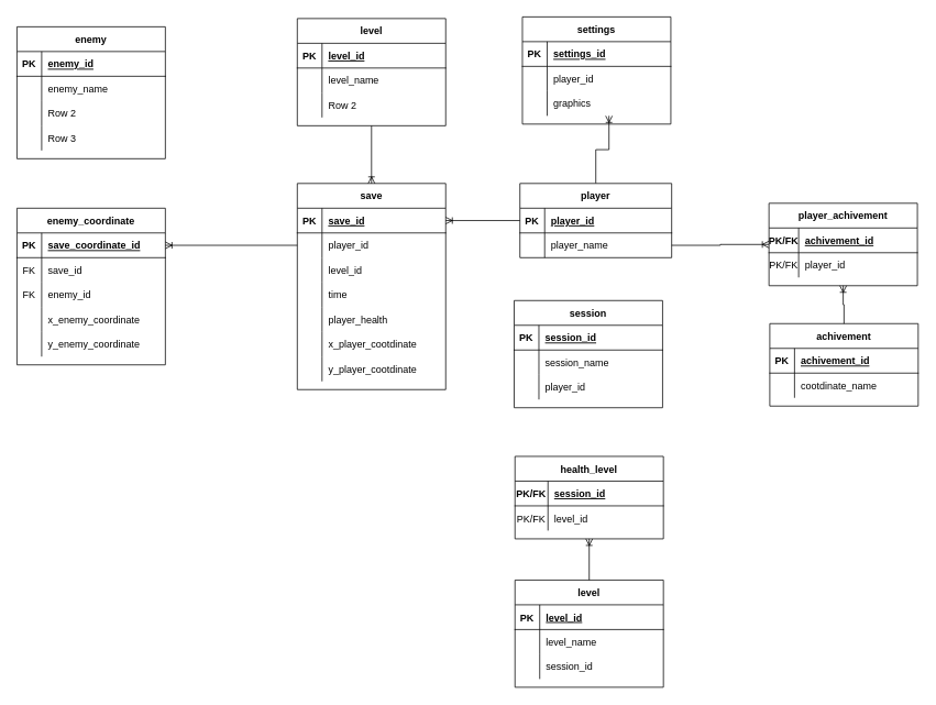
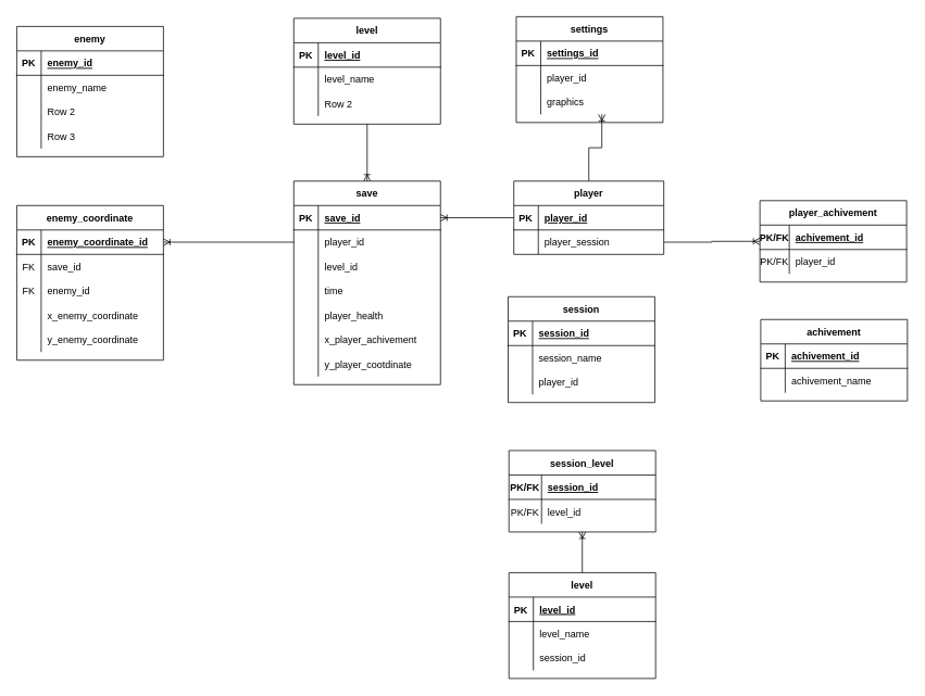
- <mxCell id="114" value="save_coordinate_id" style="shape=partialRectangle;connectable=0;fillColor=none;top=0;left=0;bottom=0;right=0;align=left;spacingLeft=6;fontStyle=5;overflow=hidden;" vertex="1" parent="112"><mxGeometry x="30" width="150" height="30" as="geometry"><mxRectangle width="150" height="30" as="alternateBounds" /></mxGeometry></mxCell>
+ <mxCell id="114" value="enemy_coordinate_id" style="shape=partialRectangle;connectable=0;fillColor=none;top=0;left=0;bottom=0;right=0;align=left;spacingLeft=6;fontStyle=5;overflow=hidden;" vertex="1" parent="112"><mxGeometry x="30" width="150" height="30" as="geometry"><mxRectangle width="150" height="30" as="alternateBounds" /></mxGeometry></mxCell>
- <mxCell id="63" value="player_name" style="shape=partialRectangle;connectable=0;fillColor=none;top=0;left=0;bottom=0;right=0;align=left;spacingLeft=6;overflow=hidden;" vertex="1" parent="61"><mxGeometry x="30" width="154" height="30" as="geometry"><mxRectangle width="154" height="30" as="alternateBounds" /></mxGeometry></mxCell>
+ <mxCell id="63" value="player_session" style="shape=partialRectangle;connectable=0;fillColor=none;top=0;left=0;bottom=0;right=0;align=left;spacingLeft=6;overflow=hidden;" vertex="1" parent="61"><mxGeometry x="30" width="154" height="30" as="geometry"><mxRectangle width="154" height="30" as="alternateBounds" /></mxGeometry></mxCell>
- <mxCell id="48" value="" style="edgeStyle=orthogonalEdgeStyle;fontSize=12;html=1;endArrow=ERoneToMany;rounded=0;exitX=0.5;exitY=0;exitDx=0;exitDy=0;entryX=0.5;entryY=1;entryDx=0;entryDy=0;" edge="1" parent="1" source="33" target="40"><mxGeometry width="100" height="100" relative="1" as="geometry"><mxPoint x="950" y="157" as="sourcePoint" /><mxPoint x="850" y="157" as="targetPoint" /></mxGeometry></mxCell>
- <mxCell id="82" value="x_player_cootdinate" style="shape=partialRectangle;connectable=0;fillColor=none;top=0;left=0;bottom=0;right=0;align=left;spacingLeft=6;overflow=hidden;" vertex="1" parent="80"><mxGeometry x="30" width="150" height="30" as="geometry"><mxRectangle width="150" height="30" as="alternateBounds" /></mxGeometry></mxCell>
+ <mxCell id="82" value="x_player_achivement" style="shape=partialRectangle;connectable=0;fillColor=none;top=0;left=0;bottom=0;right=0;align=left;spacingLeft=6;overflow=hidden;" vertex="1" parent="80"><mxGeometry x="30" width="150" height="30" as="geometry"><mxRectangle width="150" height="30" as="alternateBounds" /></mxGeometry></mxCell>
- <mxCell id="39" value="cootdinate_name" style="shape=partialRectangle;connectable=0;fillColor=none;top=0;left=0;bottom=0;right=0;align=left;spacingLeft=6;overflow=hidden;" vertex="1" parent="37"><mxGeometry x="30" width="150" height="30" as="geometry"><mxRectangle width="150" height="30" as="alternateBounds" /></mxGeometry></mxCell>
+ <mxCell id="39" value="achivement_name" style="shape=partialRectangle;connectable=0;fillColor=none;top=0;left=0;bottom=0;right=0;align=left;spacingLeft=6;overflow=hidden;" vertex="1" parent="37"><mxGeometry x="30" width="150" height="30" as="geometry"><mxRectangle width="150" height="30" as="alternateBounds" /></mxGeometry></mxCell>
- <mxCell id="49" value="health_level" style="shape=table;startSize=30;container=1;collapsible=1;childLayout=tableLayout;fixedRows=1;rowLines=0;fontStyle=1;align=center;resizeLast=1;" vertex="1" parent="1"><mxGeometry x="624" y="553" width="180" height="100" as="geometry" /></mxCell>
+ <mxCell id="49" value="session_level" style="shape=table;startSize=30;container=1;collapsible=1;childLayout=tableLayout;fixedRows=1;rowLines=0;fontStyle=1;align=center;resizeLast=1;" vertex="1" parent="1"><mxGeometry x="624" y="553" width="180" height="100" as="geometry" /></mxCell>
